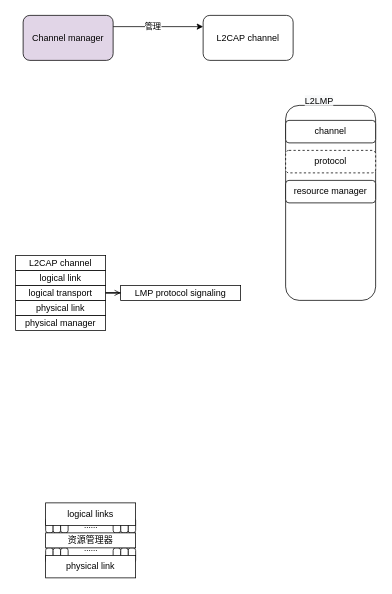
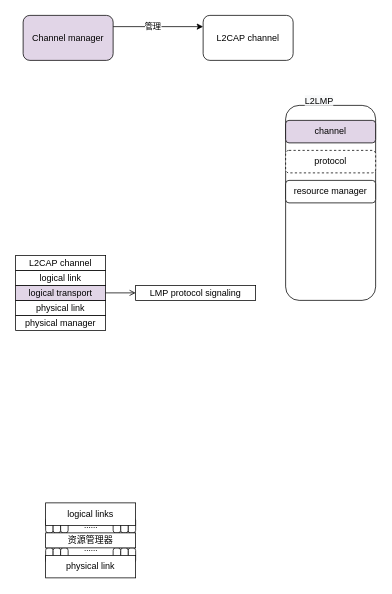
- <mxCell id="8" value="channel" style="rounded=1;whiteSpace=wrap;html=1;" vertex="1" parent="1"><mxGeometry x="380" y="160" width="120" height="30" as="geometry" /></mxCell>
+ <mxCell id="8" value="channel" style="rounded=1;whiteSpace=wrap;html=1;fillColor=#e1d5e7;" vertex="1" parent="1"><mxGeometry x="380" y="160" width="120" height="30" as="geometry" /></mxCell>
- <mxCell id="14" value="logical transport" style="rounded=0;whiteSpace=wrap;html=1;" vertex="1" parent="11"><mxGeometry y="40" width="120" height="20" as="geometry" /></mxCell>
+ <mxCell id="14" value="logical transport" style="rounded=0;whiteSpace=wrap;html=1;fillColor=#e1d5e7;" vertex="1" parent="11"><mxGeometry y="40" width="120" height="20" as="geometry" /></mxCell>
- <mxCell id="35" value="LMP protocol signaling" style="rounded=0;whiteSpace=wrap;html=1;" vertex="1" parent="1"><mxGeometry x="160" y="380" width="160" height="20" as="geometry" /></mxCell>
+ <mxCell id="35" value="LMP protocol signaling" style="rounded=0;whiteSpace=wrap;html=1;" vertex="1" parent="1"><mxGeometry x="180" y="380" width="160" height="20" as="geometry" /></mxCell>
